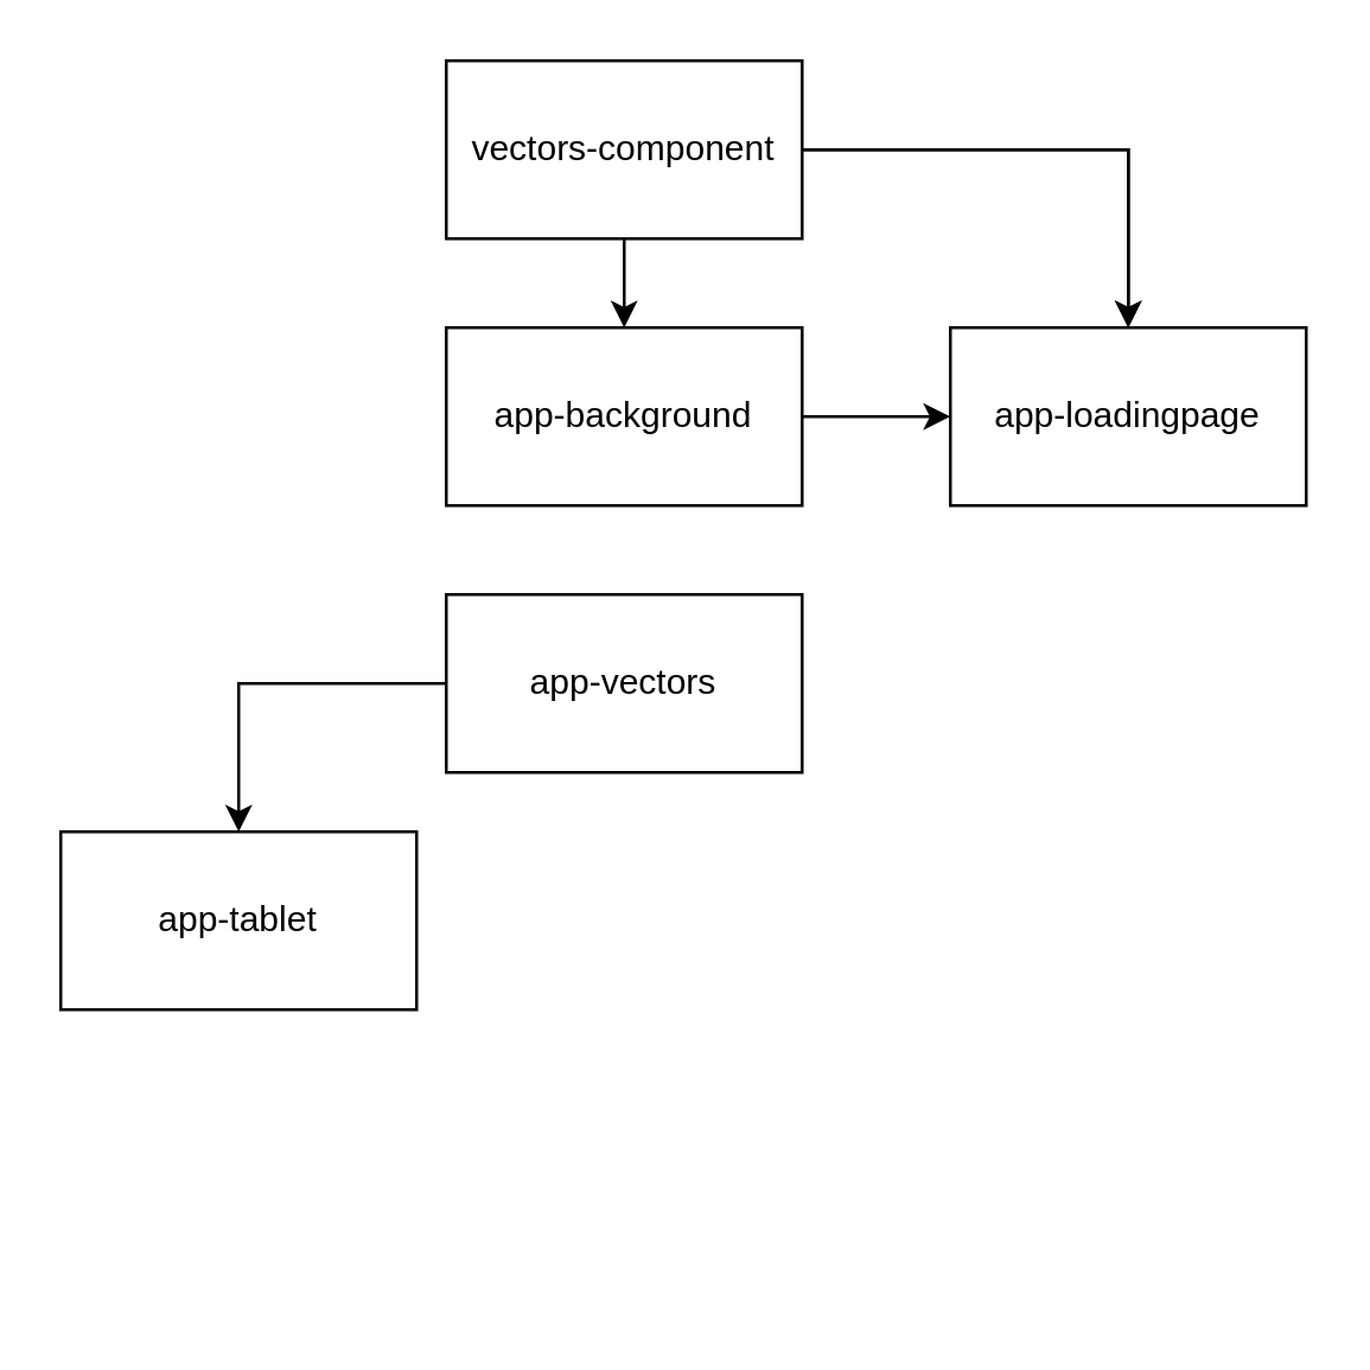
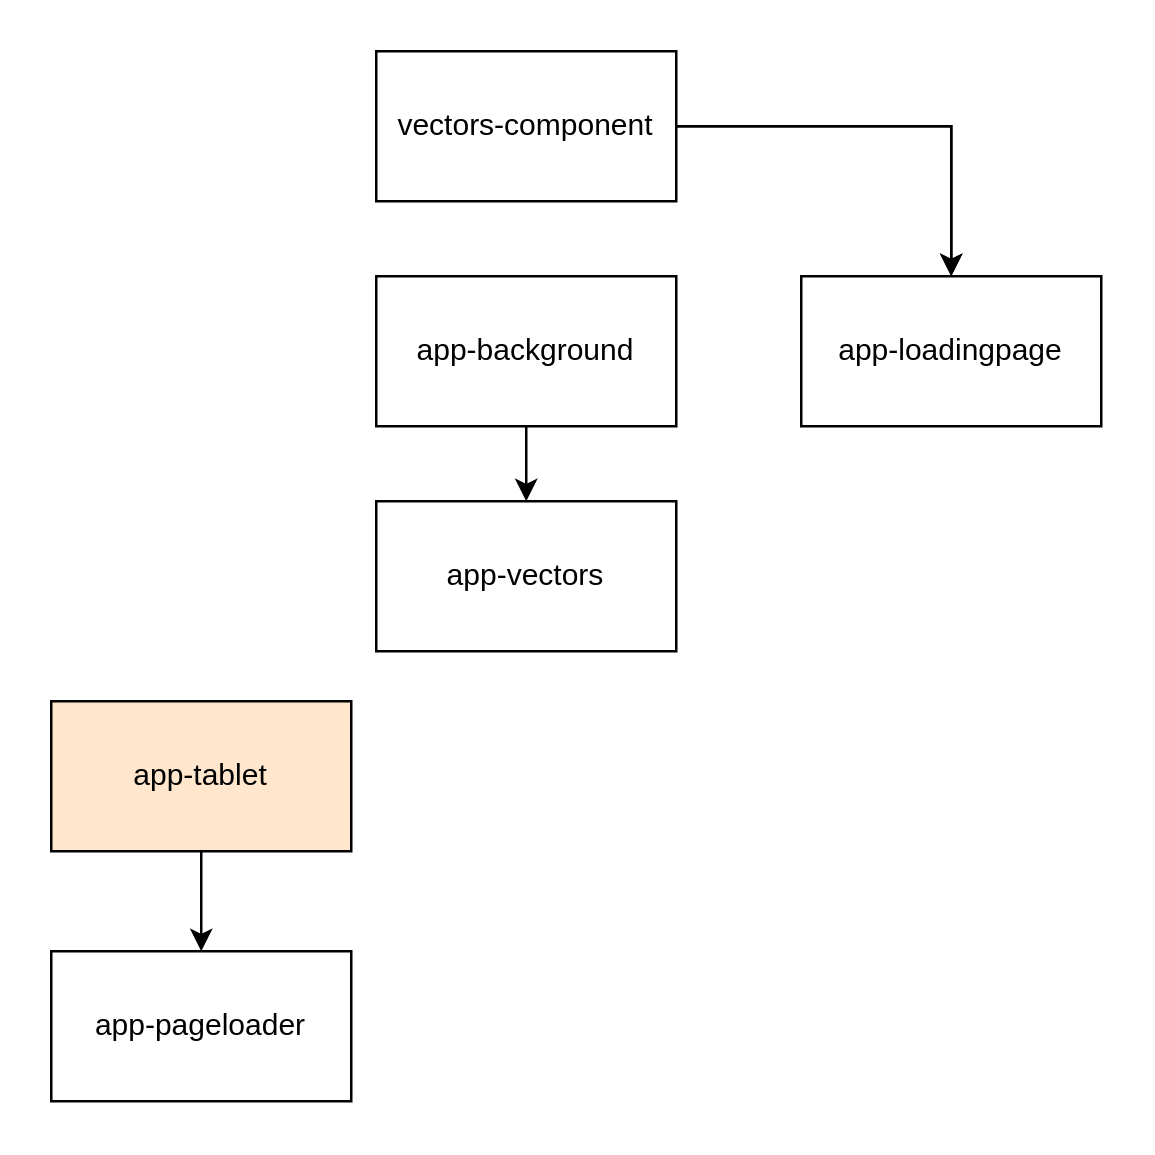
- <mxCell id="4" value="" style="edgeStyle=orthogonalEdgeStyle;rounded=0;orthogonalLoop=1;jettySize=auto;html=1;" edge="1" parent="1" source="5" target="7"><mxGeometry relative="1" as="geometry" /></mxCell>
- <mxCell id="6" value="" style="edgeStyle=orthogonalEdgeStyle;rounded=0;orthogonalLoop=1;jettySize=auto;html=1;" edge="1" parent="1" source="7" target="13"><mxGeometry relative="1" as="geometry" /></mxCell>
+ <mxCell id="6" value="" style="edgeStyle=orthogonalEdgeStyle;rounded=0;orthogonalLoop=1;jettySize=auto;html=1;" edge="1" parent="1" source="7" target="9"><mxGeometry relative="1" as="geometry" /></mxCell>
- <mxCell id="8" value="" style="edgeStyle=orthogonalEdgeStyle;rounded=0;orthogonalLoop=1;jettySize=auto;html=1;" edge="1" parent="1" source="9" target="11"><mxGeometry relative="1" as="geometry" /></mxCell>
- <mxCell id="11" value="app-tablet" style="rounded=0;whiteSpace=wrap;html=1;" vertex="1" parent="1"><mxGeometry x="20" y="280" width="120" height="60" as="geometry" /></mxCell>
+ <mxCell id="11" value="app-tablet" style="rounded=0;whiteSpace=wrap;html=1;fillColor=#ffe6cc;" vertex="1" parent="1"><mxGeometry x="20" y="280" width="120" height="60" as="geometry" /></mxCell>
+ <mxCell id="10" value="" style="edgeStyle=orthogonalEdgeStyle;rounded=0;orthogonalLoop=1;jettySize=auto;html=1;" edge="1" parent="1" source="11" target="12"><mxGeometry relative="1" as="geometry" /></mxCell>
+ <mxCell id="12" value="app-pageloader" style="rounded=0;whiteSpace=wrap;html=1;" vertex="1" parent="1"><mxGeometry x="20" y="380" width="120" height="60" as="geometry" /></mxCell>
